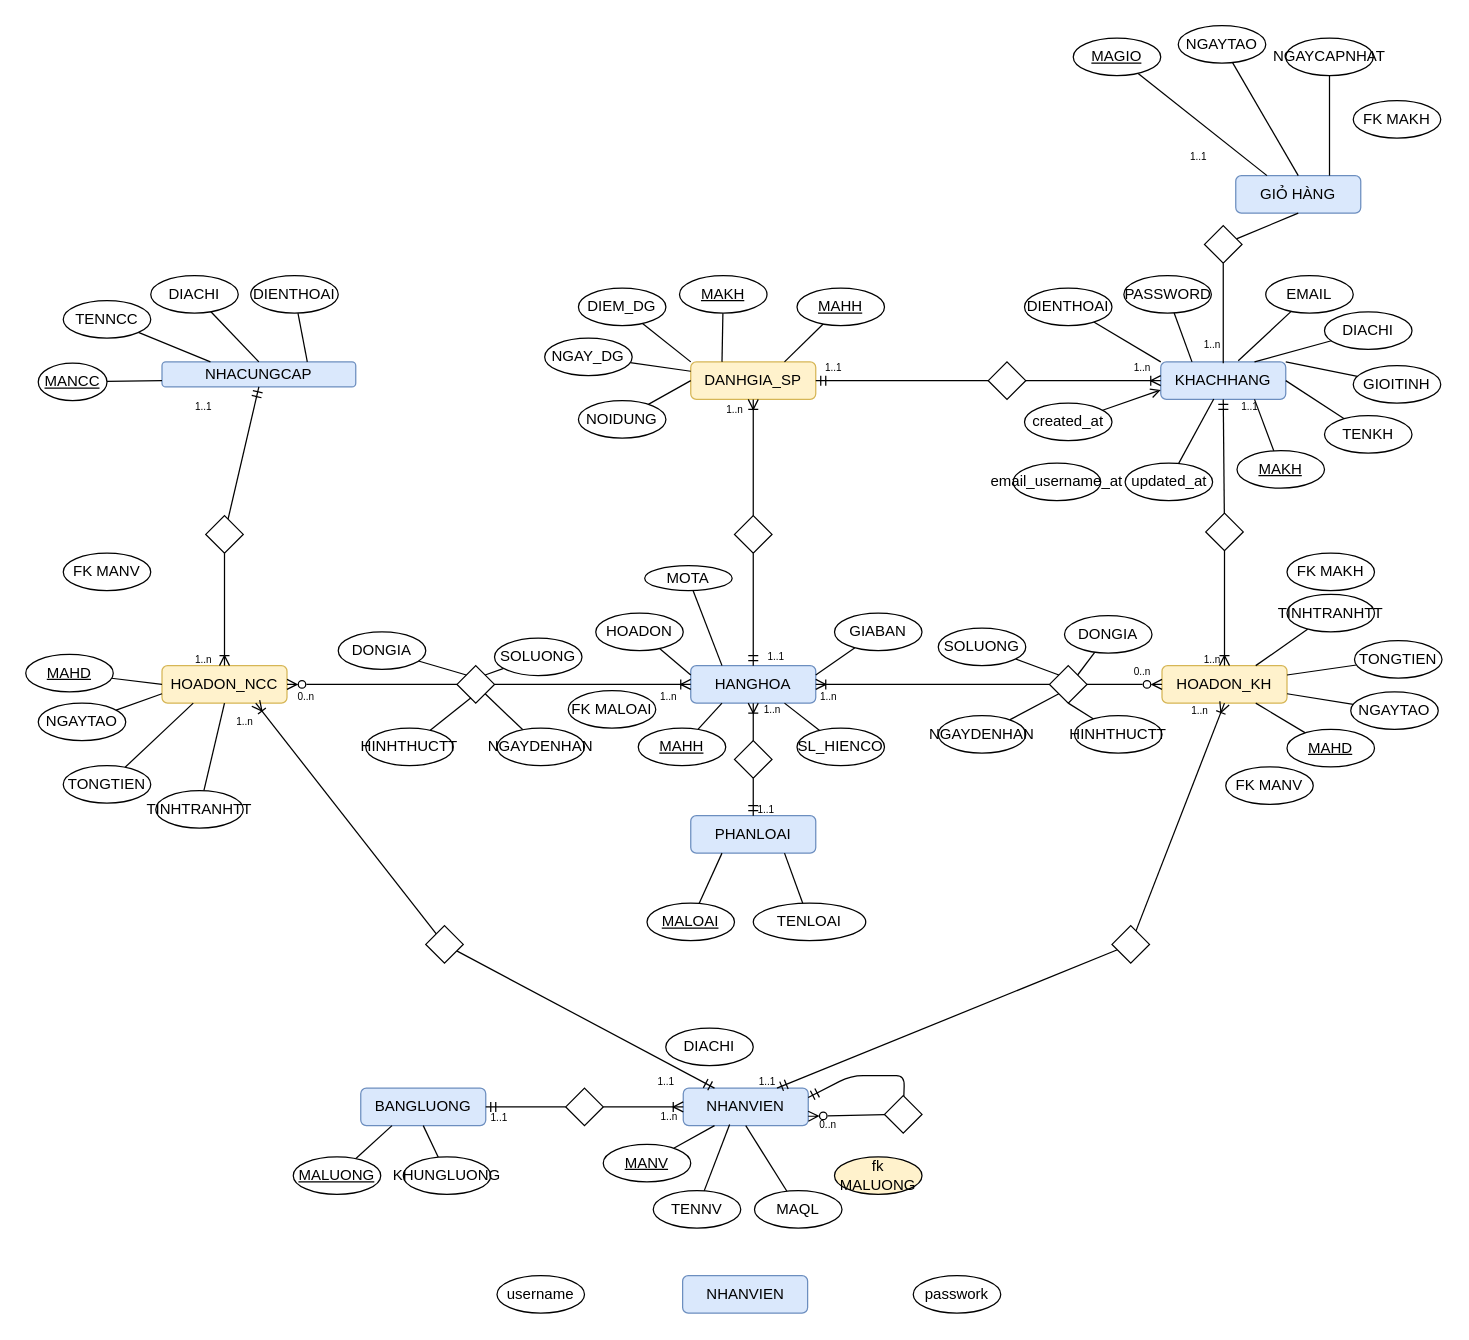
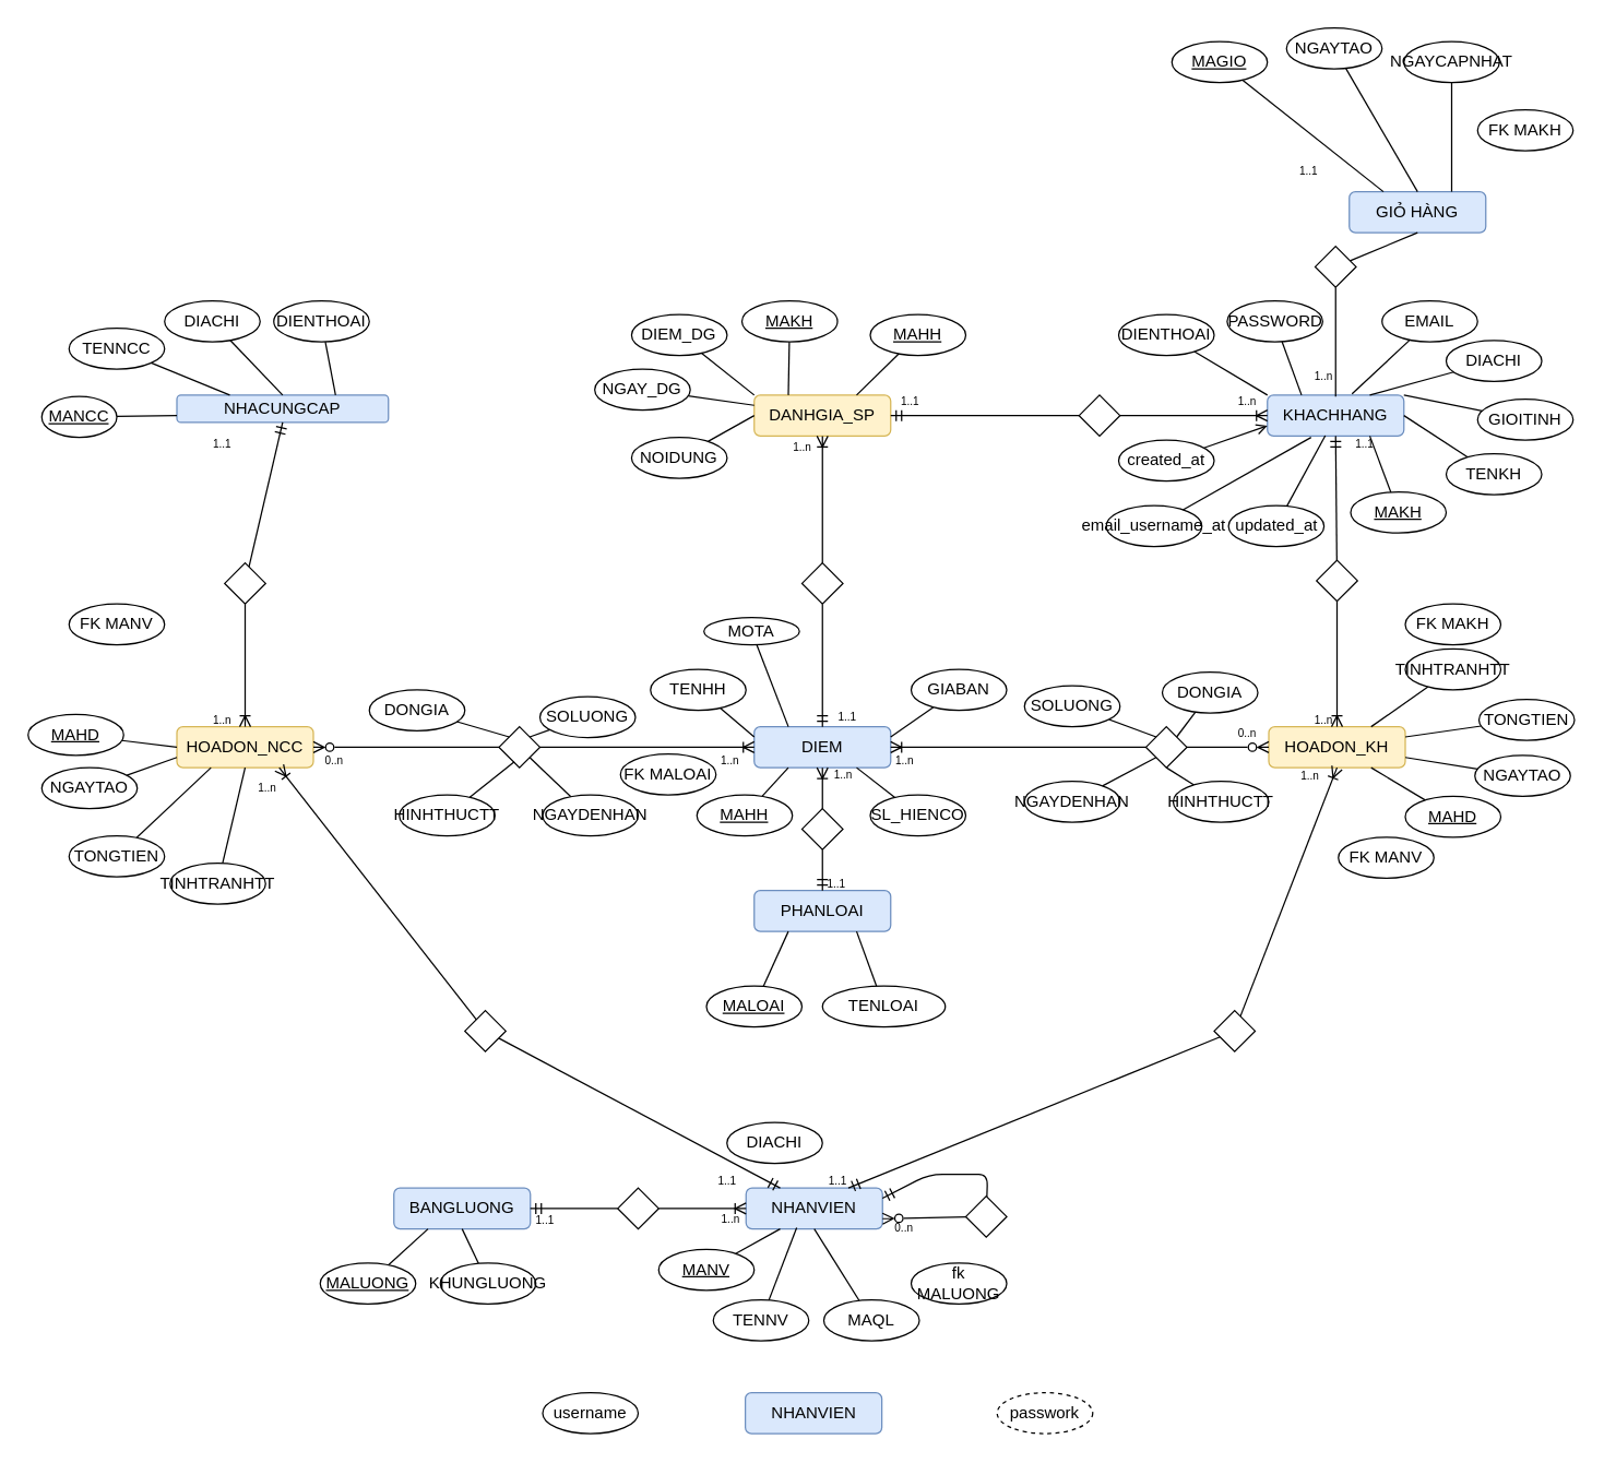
+ <mxCell id="179" style="edgeStyle=none;html=1;entryX=0.32;entryY=1.033;entryDx=0;entryDy=0;entryPerimeter=0;endArrow=none;endFill=0;" edge="1" parent="1" source="175" target="12"><mxGeometry relative="1" as="geometry" /></mxCell>
- <mxCell id="16" value="HOADON" style="ellipse;whiteSpace=wrap;html=1;shadow=0;" parent="1" vertex="1"><mxGeometry x="476" y="490" width="70" height="30" as="geometry" /></mxCell>
+ <mxCell id="16" value="TENHH" style="ellipse;whiteSpace=wrap;html=1;shadow=0;" parent="1" vertex="1"><mxGeometry x="476" y="490" width="70" height="30" as="geometry" /></mxCell>
- <mxCell id="11" value="HANGHOA" style="rounded=1;whiteSpace=wrap;html=1;shadow=0;fillColor=#dae8fc;strokeColor=#6c8ebf;" parent="1" vertex="1"><mxGeometry x="552" y="532" width="100" height="30" as="geometry" /></mxCell>
+ <mxCell id="11" value="DIEM" style="rounded=1;whiteSpace=wrap;html=1;shadow=0;fillColor=#dae8fc;strokeColor=#6c8ebf;" parent="1" vertex="1"><mxGeometry x="552" y="532" width="100" height="30" as="geometry" /></mxCell>
- <mxCell id="138" value="fk MALUONG" style="ellipse;whiteSpace=wrap;html=1;fontStyle=0;shadow=0;fillColor=#fff2cc;" parent="1" vertex="1"><mxGeometry x="667" y="925" width="70" height="30" as="geometry" /></mxCell>
+ <mxCell id="138" value="fk MALUONG" style="ellipse;whiteSpace=wrap;html=1;fontStyle=0;shadow=0;" parent="1" vertex="1"><mxGeometry x="667" y="925" width="70" height="30" as="geometry" /></mxCell>
- <mxCell id="174" value="passwork" style="ellipse;whiteSpace=wrap;html=1;fontStyle=0;shadow=0;" parent="1" vertex="1"><mxGeometry x="730" y="1020" width="70" height="30" as="geometry" /></mxCell>
+ <mxCell id="174" value="passwork" style="ellipse;whiteSpace=wrap;html=1;fontStyle=0;shadow=0;dashed=1;" parent="1" vertex="1"><mxGeometry x="730" y="1020" width="70" height="30" as="geometry" /></mxCell>
